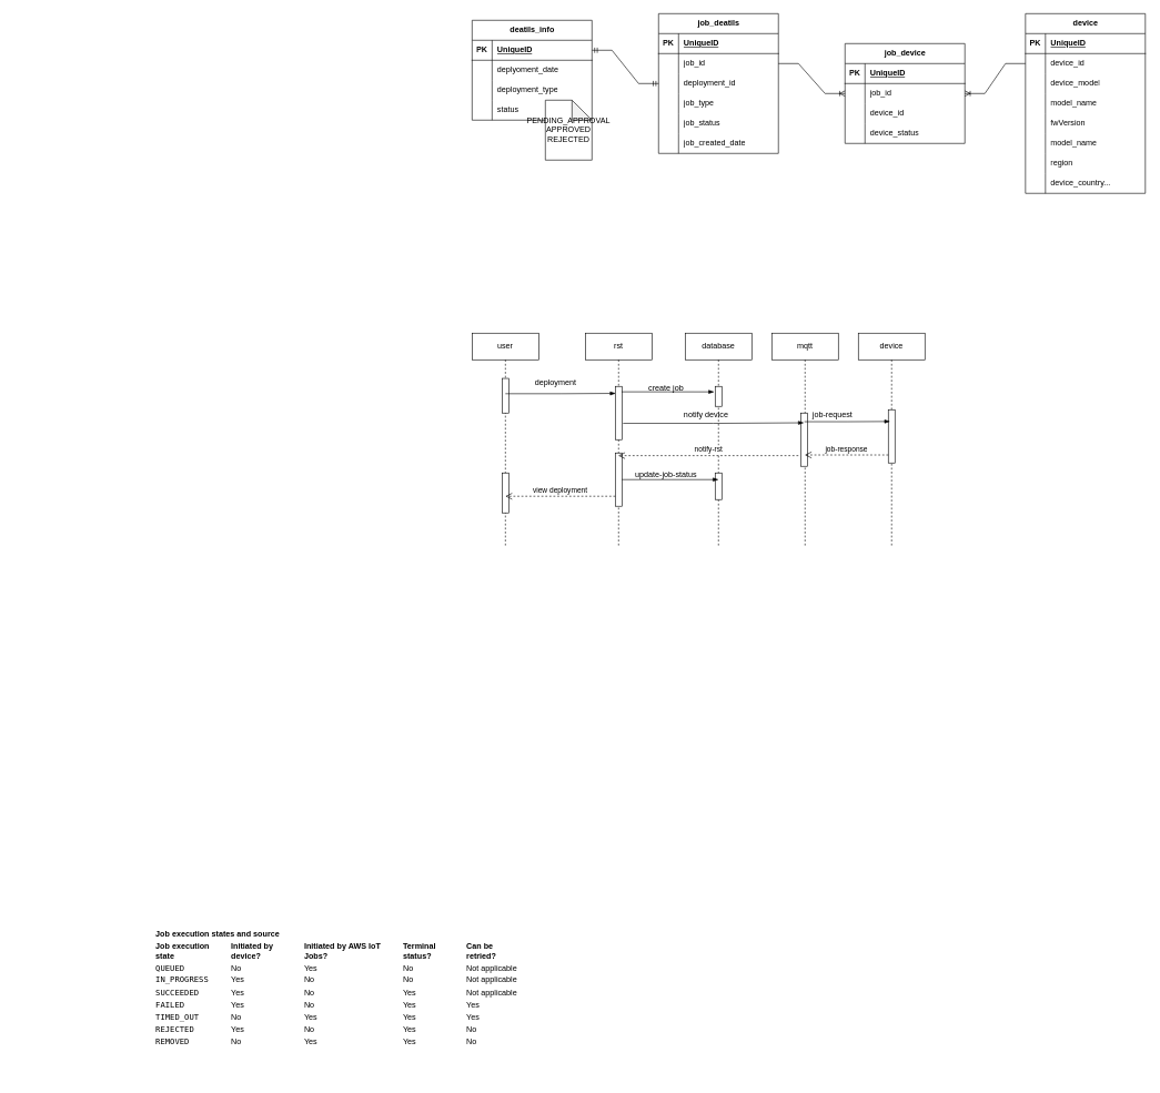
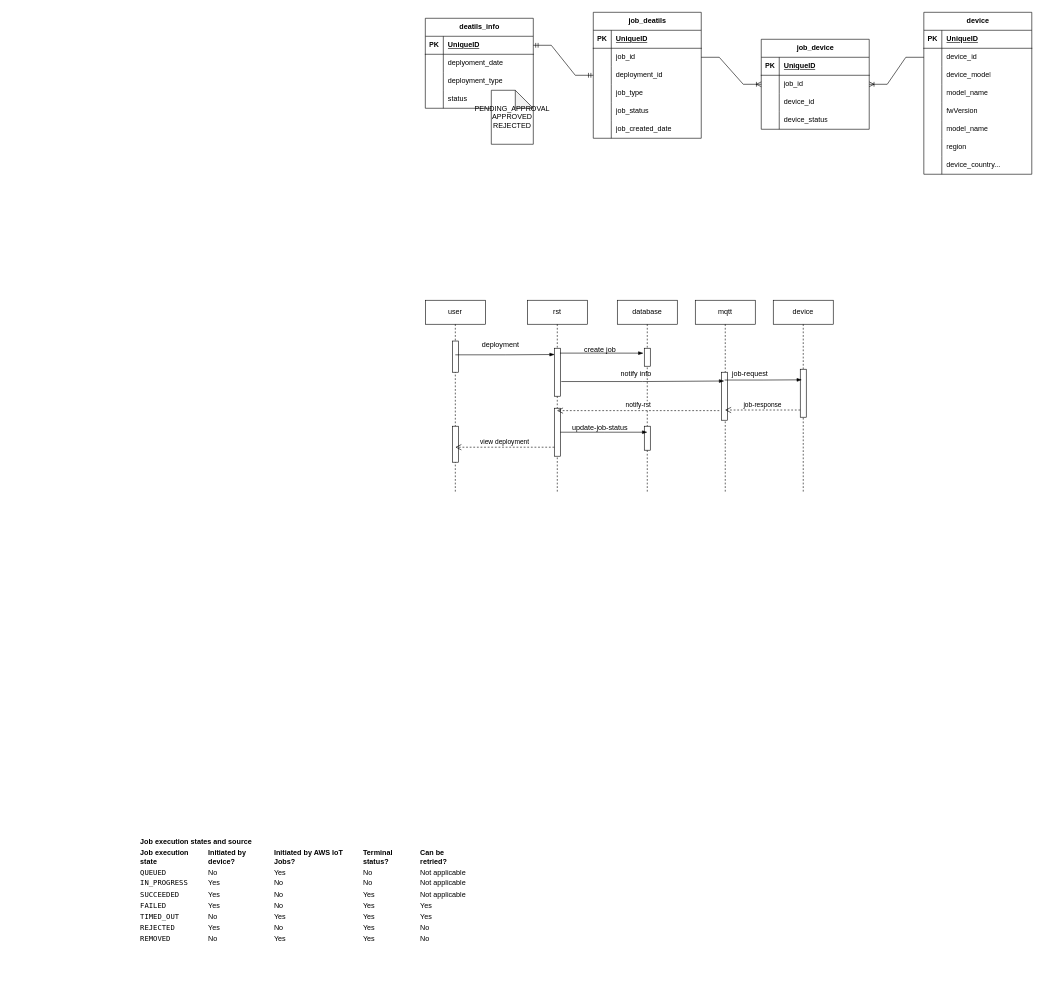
- <mxCell id="94" value="notify device" style="text;html=1;align=center;verticalAlign=middle;resizable=0;points=[];autosize=1;strokeColor=none;fillColor=none;" vertex="1" parent="1"><mxGeometry x="1014" y="608" width="90" height="30" as="geometry" /></mxCell>
+ <mxCell id="94" value="notify info" style="text;html=1;align=center;verticalAlign=middle;resizable=0;points=[];autosize=1;strokeColor=none;fillColor=none;" vertex="1" parent="1"><mxGeometry x="1014" y="608" width="90" height="30" as="geometry" /></mxCell>
